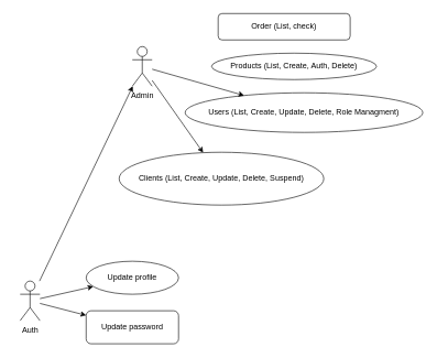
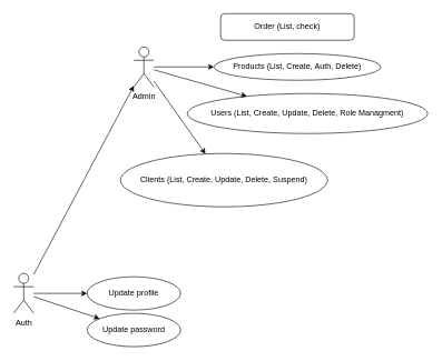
+ <mxCell id="5" value="" style="endArrow=classic;html=1;" parent="1" source="2" target="4" edge="1"><mxGeometry width="50" height="50" relative="1" as="geometry"><mxPoint x="460" y="190" as="sourcePoint" /><mxPoint x="510" y="140" as="targetPoint" /></mxGeometry></mxCell>
- <mxCell id="11" value="Update profile" style="ellipse;whiteSpace=wrap;html=1;" parent="1" vertex="1"><mxGeometry x="130" y="395" width="140" height="50" as="geometry" /></mxCell>
+ <mxCell id="11" value="Update profile" style="ellipse;whiteSpace=wrap;html=1;" parent="1" vertex="1"><mxGeometry x="130" y="415" width="140" height="50" as="geometry" /></mxCell>
- <mxCell id="10" value="Auth" style="shape=umlActor;verticalLabelPosition=bottom;verticalAlign=top;html=1;outlineConnect=0;" parent="1" vertex="1"><mxGeometry x="30" y="425" width="30" height="60" as="geometry" /></mxCell>
+ <mxCell id="10" value="Auth" style="shape=umlActor;verticalLabelPosition=bottom;verticalAlign=top;html=1;outlineConnect=0;" parent="1" vertex="1"><mxGeometry x="20" y="410" width="30" height="60" as="geometry" /></mxCell>
- <mxCell id="12" value="Update password" style="whiteSpace=wrap;html=1;rounded=1;" parent="1" vertex="1"><mxGeometry x="130" y="470" width="140" height="50" as="geometry" /></mxCell>
+ <mxCell id="12" value="Update password" style="ellipse;whiteSpace=wrap;html=1;" parent="1" vertex="1"><mxGeometry x="130" y="470" width="140" height="50" as="geometry" /></mxCell>
